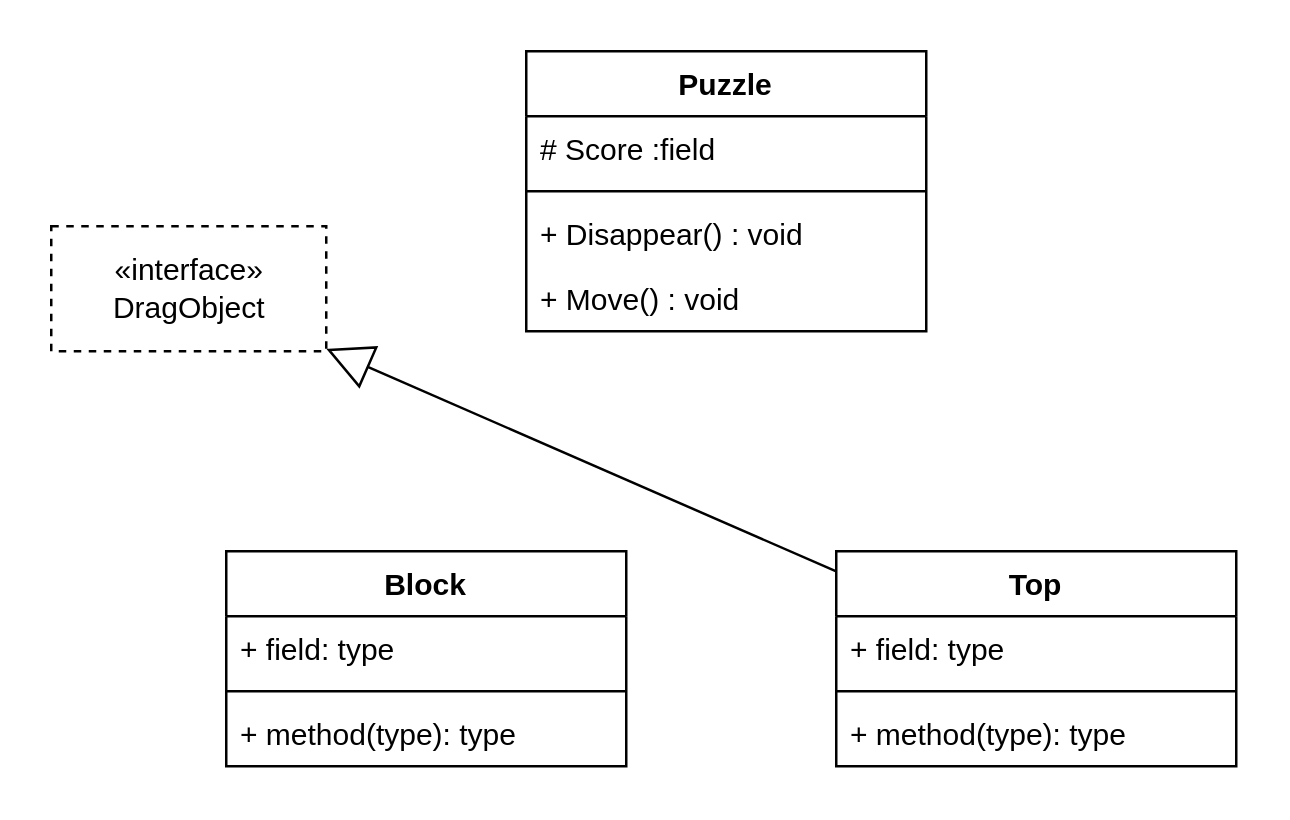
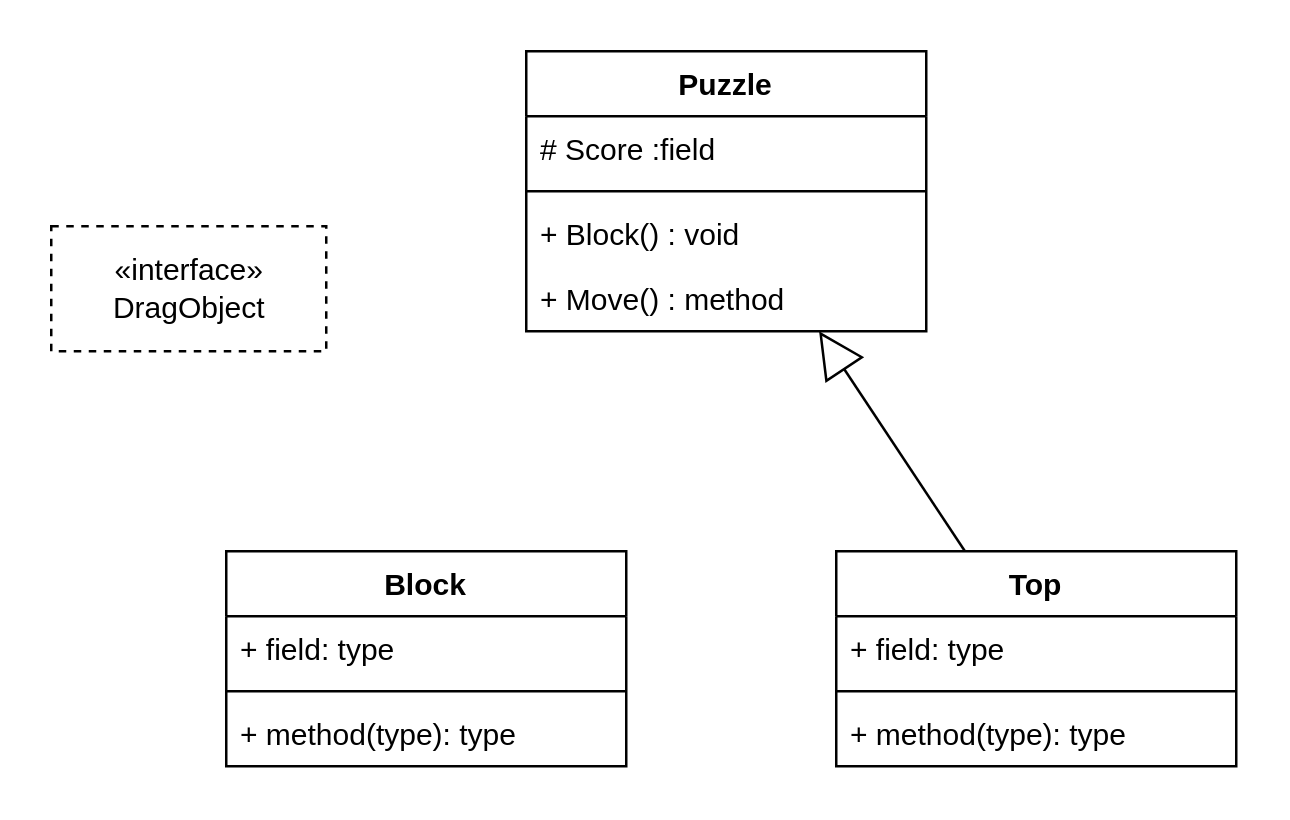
- <mxCell id="9" value="+ Disappear() : void" style="text;strokeColor=none;fillColor=none;align=left;verticalAlign=top;spacingLeft=4;spacingRight=4;overflow=hidden;rotatable=0;points=[[0,0.5],[1,0.5]];portConstraint=eastwest;" parent="6" vertex="1"><mxGeometry y="60" width="160" height="26" as="geometry" /></mxCell>
+ <mxCell id="9" value="+ Block() : void" style="text;strokeColor=none;fillColor=none;align=left;verticalAlign=top;spacingLeft=4;spacingRight=4;overflow=hidden;rotatable=0;points=[[0,0.5],[1,0.5]];portConstraint=eastwest;" parent="6" vertex="1"><mxGeometry y="60" width="160" height="26" as="geometry" /></mxCell>
- <mxCell id="10" value="+ Move() : void" style="text;strokeColor=none;fillColor=none;align=left;verticalAlign=top;spacingLeft=4;spacingRight=4;overflow=hidden;rotatable=0;points=[[0,0.5],[1,0.5]];portConstraint=eastwest;" parent="6" vertex="1"><mxGeometry y="86" width="160" height="26" as="geometry" /></mxCell>
+ <mxCell id="10" value="+ Move() : method" style="text;strokeColor=none;fillColor=none;align=left;verticalAlign=top;spacingLeft=4;spacingRight=4;overflow=hidden;rotatable=0;points=[[0,0.5],[1,0.5]];portConstraint=eastwest;" parent="6" vertex="1"><mxGeometry y="86" width="160" height="26" as="geometry" /></mxCell>
- <mxCell id="15" value="" style="endArrow=block;endSize=16;endFill=0;html=1;" parent="1" source="2" target="16" edge="1"><mxGeometry width="160" relative="1" as="geometry"><mxPoint x="205.8" y="230" as="sourcePoint" /><mxPoint x="274.2" y="116" as="targetPoint" /></mxGeometry></mxCell>
+ <mxCell id="15" value="" style="endArrow=block;endSize=16;endFill=0;html=1;" parent="1" source="2" target="6" edge="1"><mxGeometry width="160" relative="1" as="geometry"><mxPoint x="205.8" y="230" as="sourcePoint" /><mxPoint x="274.2" y="116" as="targetPoint" /></mxGeometry></mxCell>
